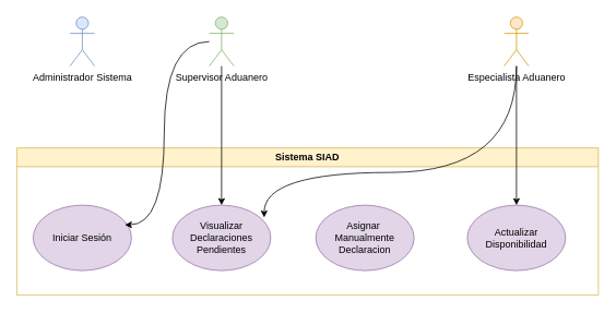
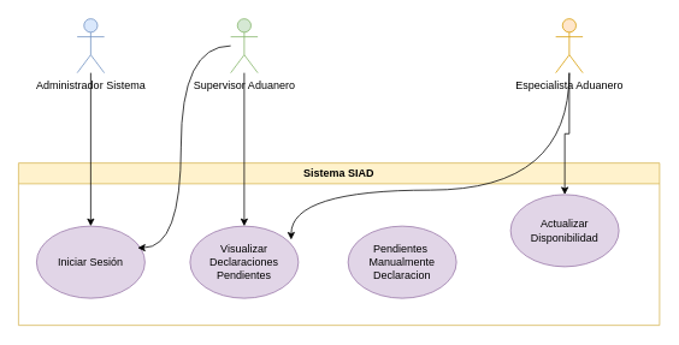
+ <mxCell id="7" style="edgeStyle=orthogonalEdgeStyle;rounded=0;orthogonalLoop=1;jettySize=auto;html=1;entryX=0.5;entryY=0;entryDx=0;entryDy=0;" edge="1" parent="1" source="8" target="3"><mxGeometry relative="1" as="geometry" /></mxCell>
- <mxCell id="5" value="Asignar&amp;nbsp;&lt;div&gt;Manualmente Declaracion&lt;/div&gt;" style="ellipse;whiteSpace=wrap;html=1;fillColor=#e1d5e7;strokeColor=#9673a6;" vertex="1" parent="2"><mxGeometry x="365" y="70" width="120" height="80" as="geometry" /></mxCell>
+ <mxCell id="5" value="Pendientes&amp;nbsp;&lt;div&gt;Manualmente Declaracion&lt;/div&gt;" style="ellipse;whiteSpace=wrap;html=1;fillColor=#e1d5e7;strokeColor=#9673a6;" vertex="1" parent="2"><mxGeometry x="365" y="70" width="120" height="80" as="geometry" /></mxCell>
- <mxCell id="6" value="Actualizar Disponibilidad" style="ellipse;whiteSpace=wrap;html=1;fillColor=#e1d5e7;strokeColor=#9673a6;" vertex="1" parent="2"><mxGeometry x="550" y="70" width="120" height="80" as="geometry" /></mxCell>
+ <mxCell id="6" value="Actualizar Disponibilidad" style="ellipse;whiteSpace=wrap;html=1;fillColor=#e1d5e7;strokeColor=#9673a6;" vertex="1" parent="2"><mxGeometry x="545" y="35" width="120" height="80" as="geometry" /></mxCell>
